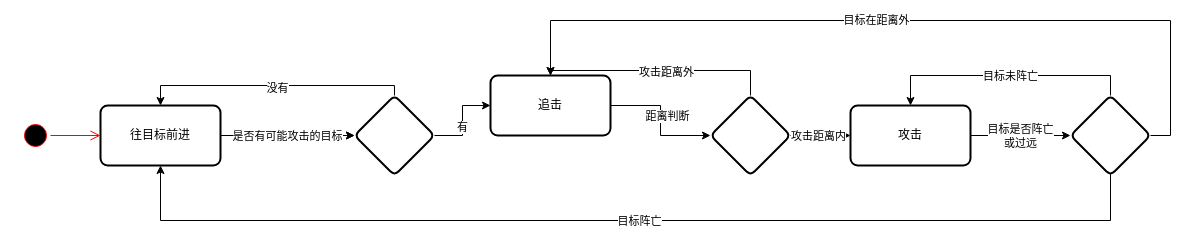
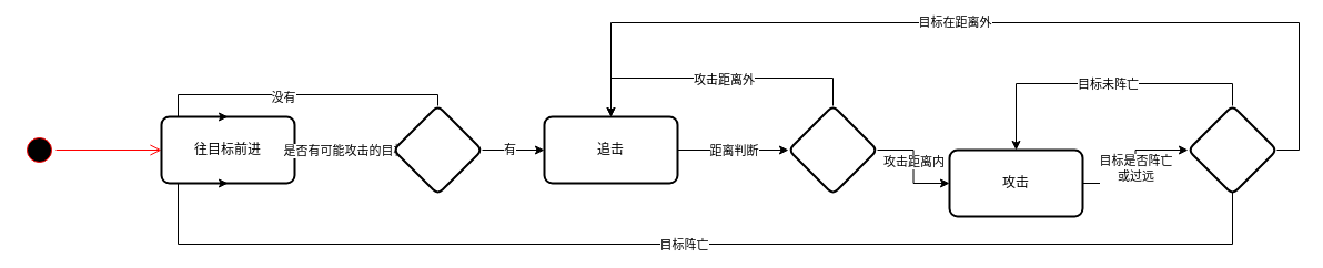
- <mxCell id="10" value="追击" style="whiteSpace=wrap;html=1;strokeWidth=2;rounded=1;arcSize=12;" vertex="1" parent="1"><mxGeometry x="490" y="75" width="120" height="60" as="geometry" /></mxCell>
+ <mxCell id="10" value="追击" style="whiteSpace=wrap;html=1;strokeWidth=2;rounded=1;arcSize=12;" vertex="1" parent="1"><mxGeometry x="490" y="105" width="120" height="60" as="geometry" /></mxCell>
- <mxCell id="7" value="往目标前进" style="whiteSpace=wrap;html=1;strokeWidth=2;rounded=1;arcSize=12;" vertex="1" parent="1"><mxGeometry x="100" y="105" width="120" height="60" as="geometry" /></mxCell>
+ <mxCell id="7" value="往目标前进" style="whiteSpace=wrap;html=1;strokeWidth=2;rounded=1;arcSize=12;" vertex="1" parent="1"><mxGeometry x="145" y="105" width="120" height="60" as="geometry" /></mxCell>
- <mxCell id="18" value="攻击" style="whiteSpace=wrap;html=1;strokeWidth=2;rounded=1;arcSize=12;" vertex="1" parent="1"><mxGeometry x="850" y="105" width="120" height="60" as="geometry" /></mxCell>
+ <mxCell id="18" value="攻击" style="whiteSpace=wrap;html=1;strokeWidth=2;rounded=1;arcSize=12;" vertex="1" parent="1"><mxGeometry x="855" y="135" width="120" height="60" as="geometry" /></mxCell>
